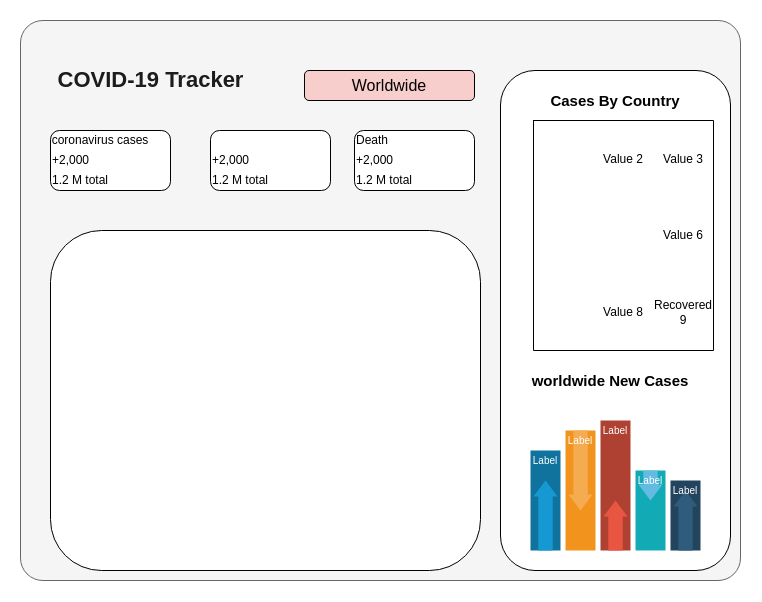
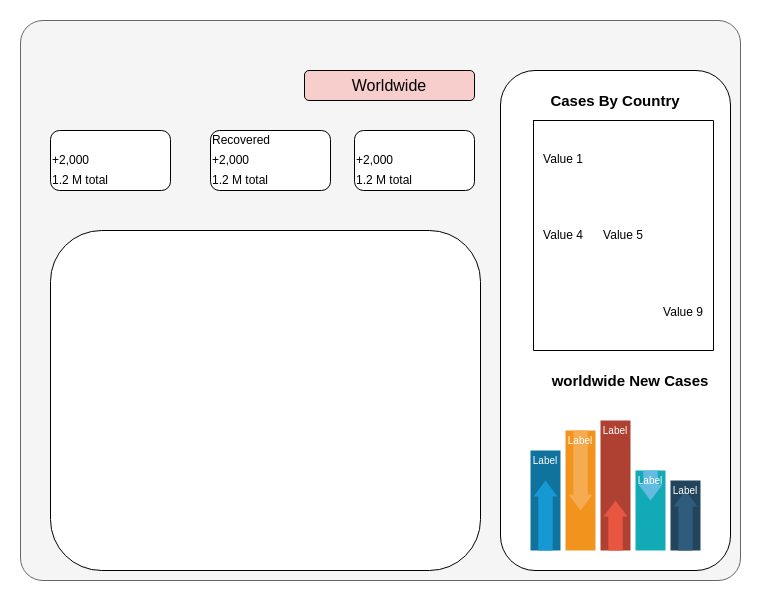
- <mxCell id="3" value="&lt;font style=&quot;font-size: 22px&quot;&gt;COVID-19 Tracker&lt;/font&gt;" style="text;html=1;resizable=0;autosize=1;align=center;verticalAlign=middle;points=[];fillColor=none;strokeColor=none;rounded=0;fontStyle=1;fontColor=#1C1C1C;" parent="1" vertex="1"><mxGeometry x="50" y="70" width="200" height="20" as="geometry" /></mxCell>
- <mxCell id="6" value="&lt;font style=&quot;font-size: 12px&quot;&gt;coronavirus cases&lt;/font&gt;" style="text;html=1;strokeColor=none;fillColor=none;align=center;verticalAlign=middle;whiteSpace=wrap;rounded=0;" parent="1" vertex="1"><mxGeometry x="50" y="130" width="100" height="20" as="geometry" /></mxCell>
+ <mxCell id="10" value="&lt;font style=&quot;font-size: 12px&quot;&gt;Recovered&lt;/font&gt;" style="text;html=1;strokeColor=none;fillColor=none;align=left;verticalAlign=middle;whiteSpace=wrap;rounded=0;" parent="1" vertex="1"><mxGeometry x="210" y="130" width="100" height="20" as="geometry" /></mxCell>
- <mxCell id="14" value="&lt;font style=&quot;font-size: 12px&quot;&gt;Death&lt;/font&gt;" style="text;html=1;strokeColor=none;fillColor=none;align=left;verticalAlign=middle;whiteSpace=wrap;rounded=0;" parent="1" vertex="1"><mxGeometry x="354" y="130" width="100" height="20" as="geometry" /></mxCell>
+ <mxCell id="39" value="Value 1" style="shape=partialRectangle;html=1;whiteSpace=wrap;connectable=0;fillColor=none;top=0;left=0;bottom=0;right=0;overflow=hidden;" parent="38" vertex="1"><mxGeometry width="60" height="77" as="geometry" /></mxCell>
- <mxCell id="40" value="Value 2" style="shape=partialRectangle;html=1;whiteSpace=wrap;connectable=0;fillColor=none;top=0;left=0;bottom=0;right=0;overflow=hidden;" parent="38" vertex="1"><mxGeometry x="60" width="60" height="77" as="geometry" /></mxCell>
- <mxCell id="41" value="Value 3" style="shape=partialRectangle;html=1;whiteSpace=wrap;connectable=0;fillColor=none;top=0;left=0;bottom=0;right=0;overflow=hidden;" parent="38" vertex="1"><mxGeometry x="120" width="60" height="77" as="geometry" /></mxCell>
+ <mxCell id="43" value="Value 4" style="shape=partialRectangle;html=1;whiteSpace=wrap;connectable=0;fillColor=none;top=0;left=0;bottom=0;right=0;overflow=hidden;" parent="42" vertex="1"><mxGeometry width="60" height="76" as="geometry" /></mxCell>
+ <mxCell id="44" value="Value 5" style="shape=partialRectangle;html=1;whiteSpace=wrap;connectable=0;fillColor=none;top=0;left=0;bottom=0;right=0;overflow=hidden;" parent="42" vertex="1"><mxGeometry x="60" width="60" height="76" as="geometry" /></mxCell>
- <mxCell id="45" value="Value 6" style="shape=partialRectangle;html=1;whiteSpace=wrap;connectable=0;fillColor=none;top=0;left=0;bottom=0;right=0;overflow=hidden;" parent="42" vertex="1"><mxGeometry x="120" width="60" height="76" as="geometry" /></mxCell>
- <mxCell id="47" value="Value 8" style="shape=partialRectangle;html=1;whiteSpace=wrap;connectable=0;fillColor=none;top=0;left=0;bottom=0;right=0;overflow=hidden;" parent="46" vertex="1"><mxGeometry x="60" width="60" height="77" as="geometry" /></mxCell>
- <mxCell id="48" value="Recovered 9" style="shape=partialRectangle;html=1;whiteSpace=wrap;connectable=0;fillColor=none;top=0;left=0;bottom=0;right=0;overflow=hidden;" parent="46" vertex="1"><mxGeometry x="120" width="60" height="77" as="geometry" /></mxCell>
+ <mxCell id="48" value="Value 9" style="shape=partialRectangle;html=1;whiteSpace=wrap;connectable=0;fillColor=none;top=0;left=0;bottom=0;right=0;overflow=hidden;" parent="46" vertex="1"><mxGeometry x="120" width="60" height="77" as="geometry" /></mxCell>
- <mxCell id="21" value="worldwide New Cases" style="text;html=1;strokeColor=none;fillColor=none;align=center;verticalAlign=middle;whiteSpace=wrap;rounded=0;fontSize=15;fontStyle=1" parent="1" vertex="1"><mxGeometry x="530" y="370" width="160" height="20" as="geometry" /></mxCell>
+ <mxCell id="21" value="worldwide New Cases" style="text;html=1;strokeColor=none;fillColor=none;align=center;verticalAlign=middle;whiteSpace=wrap;rounded=0;fontSize=15;fontStyle=1" parent="1" vertex="1"><mxGeometry x="550" y="370" width="160" height="20" as="geometry" /></mxCell>
